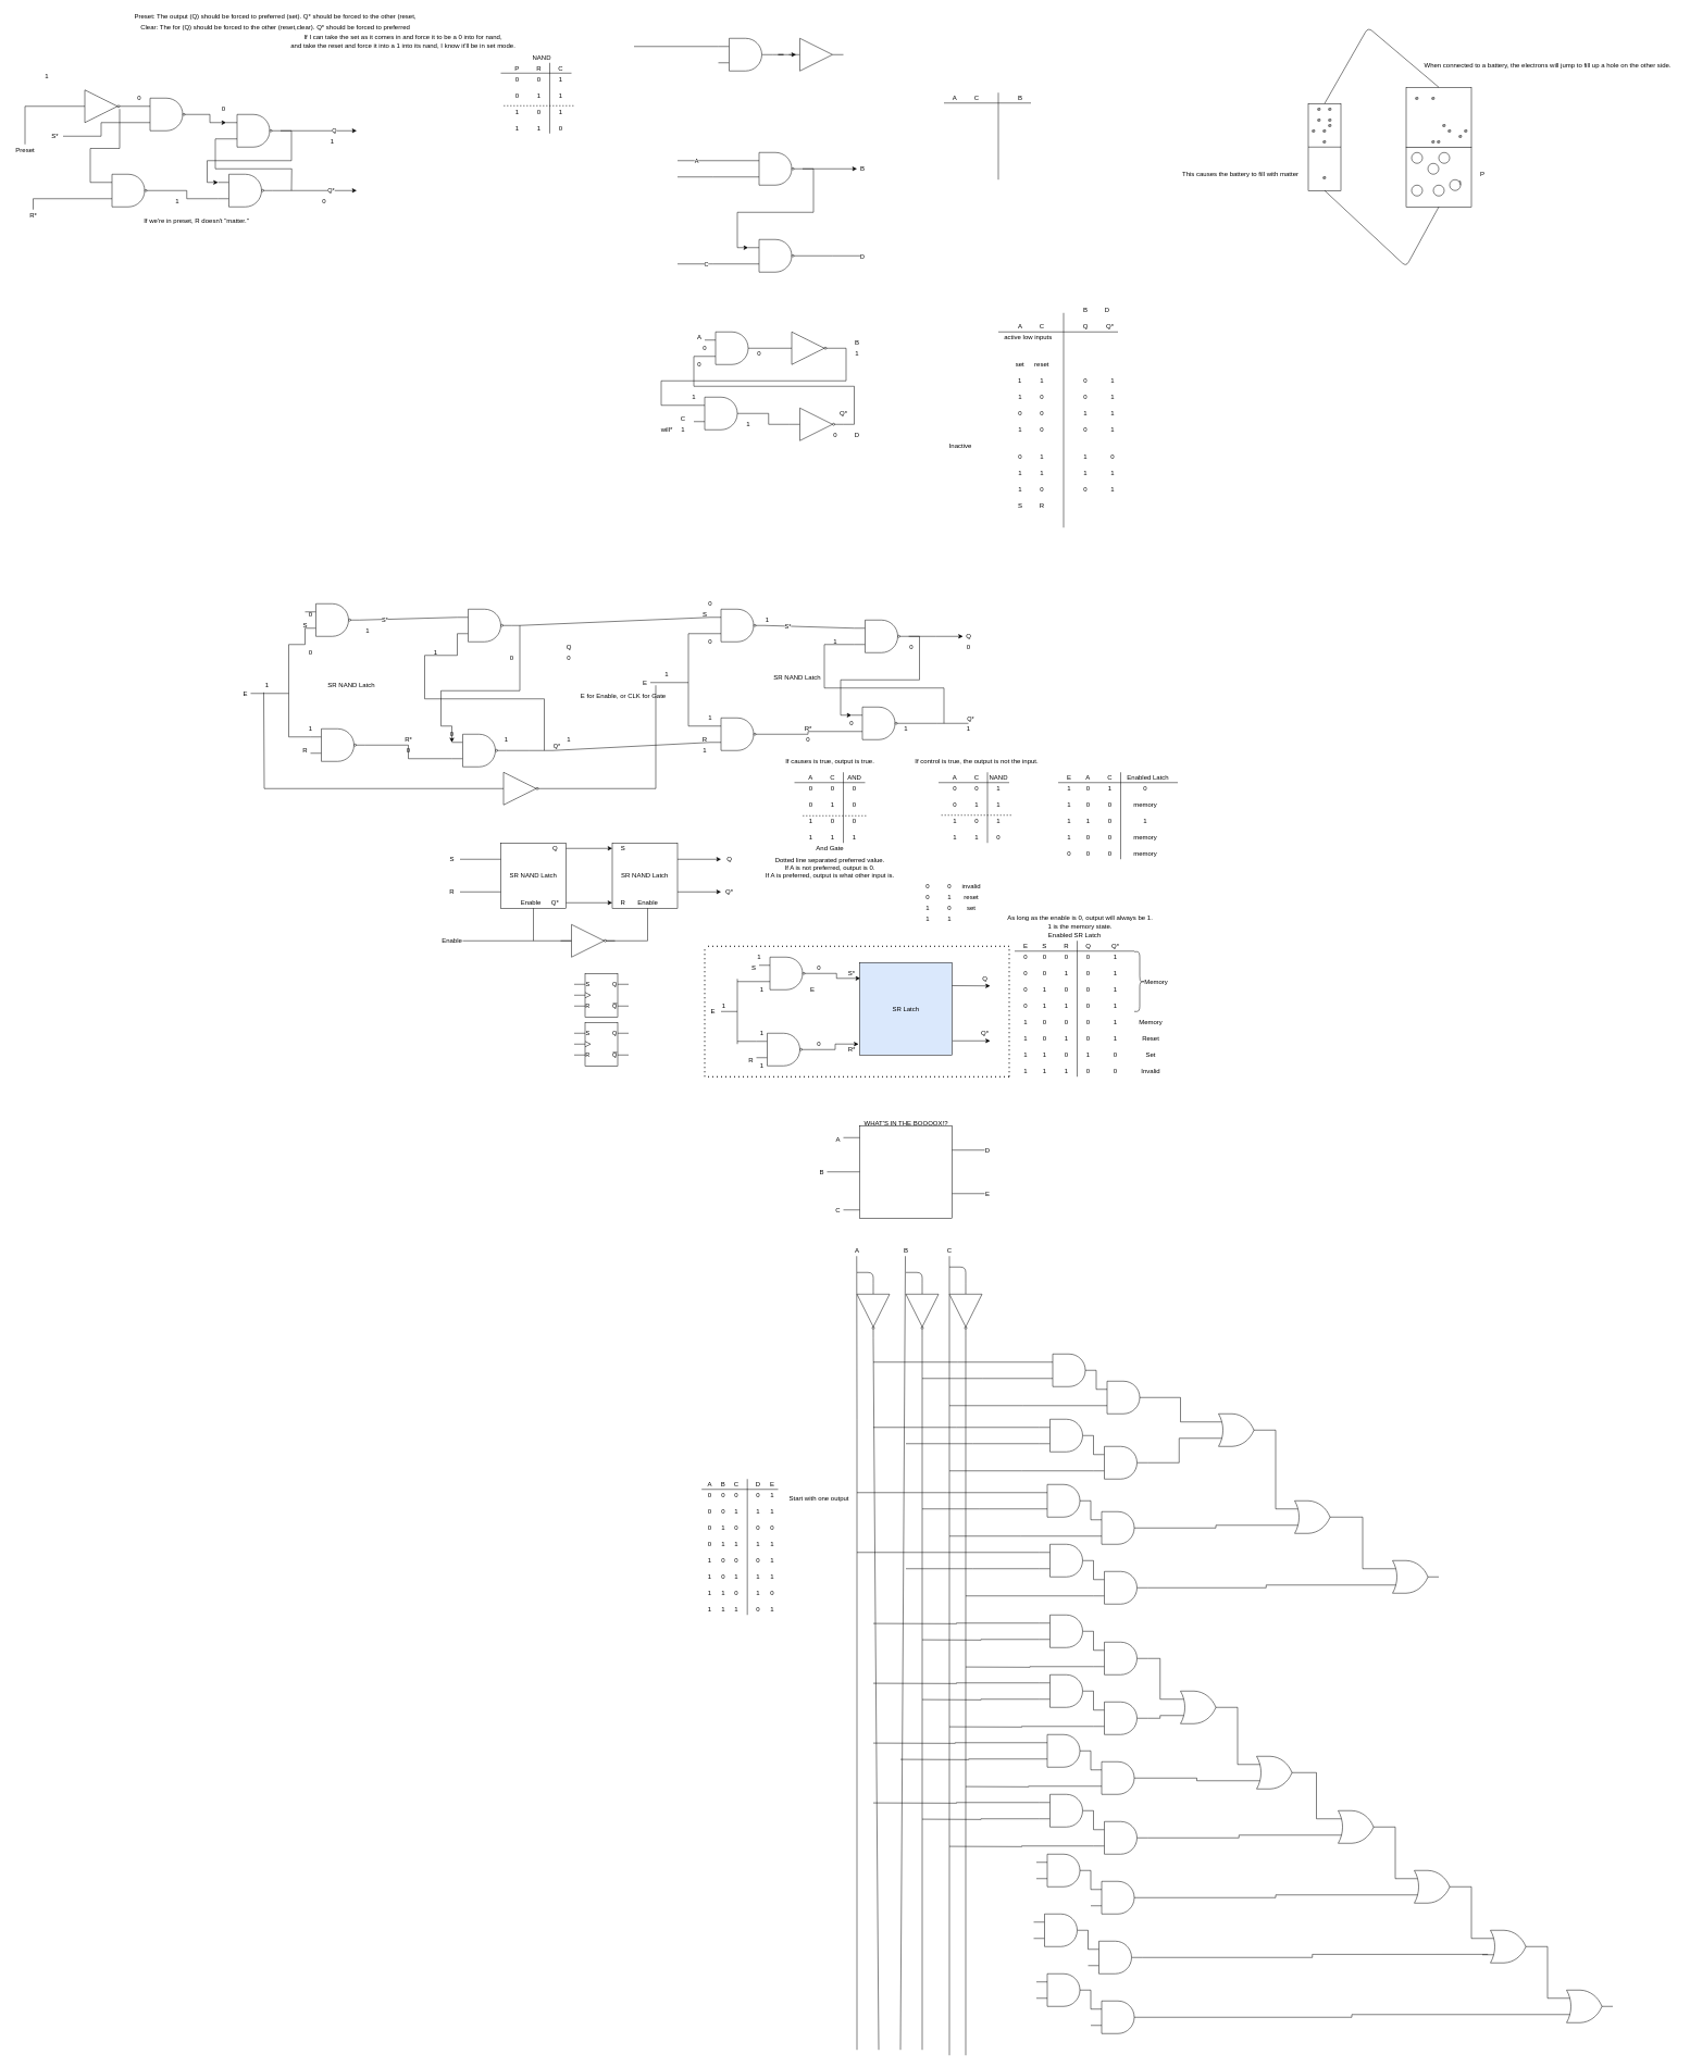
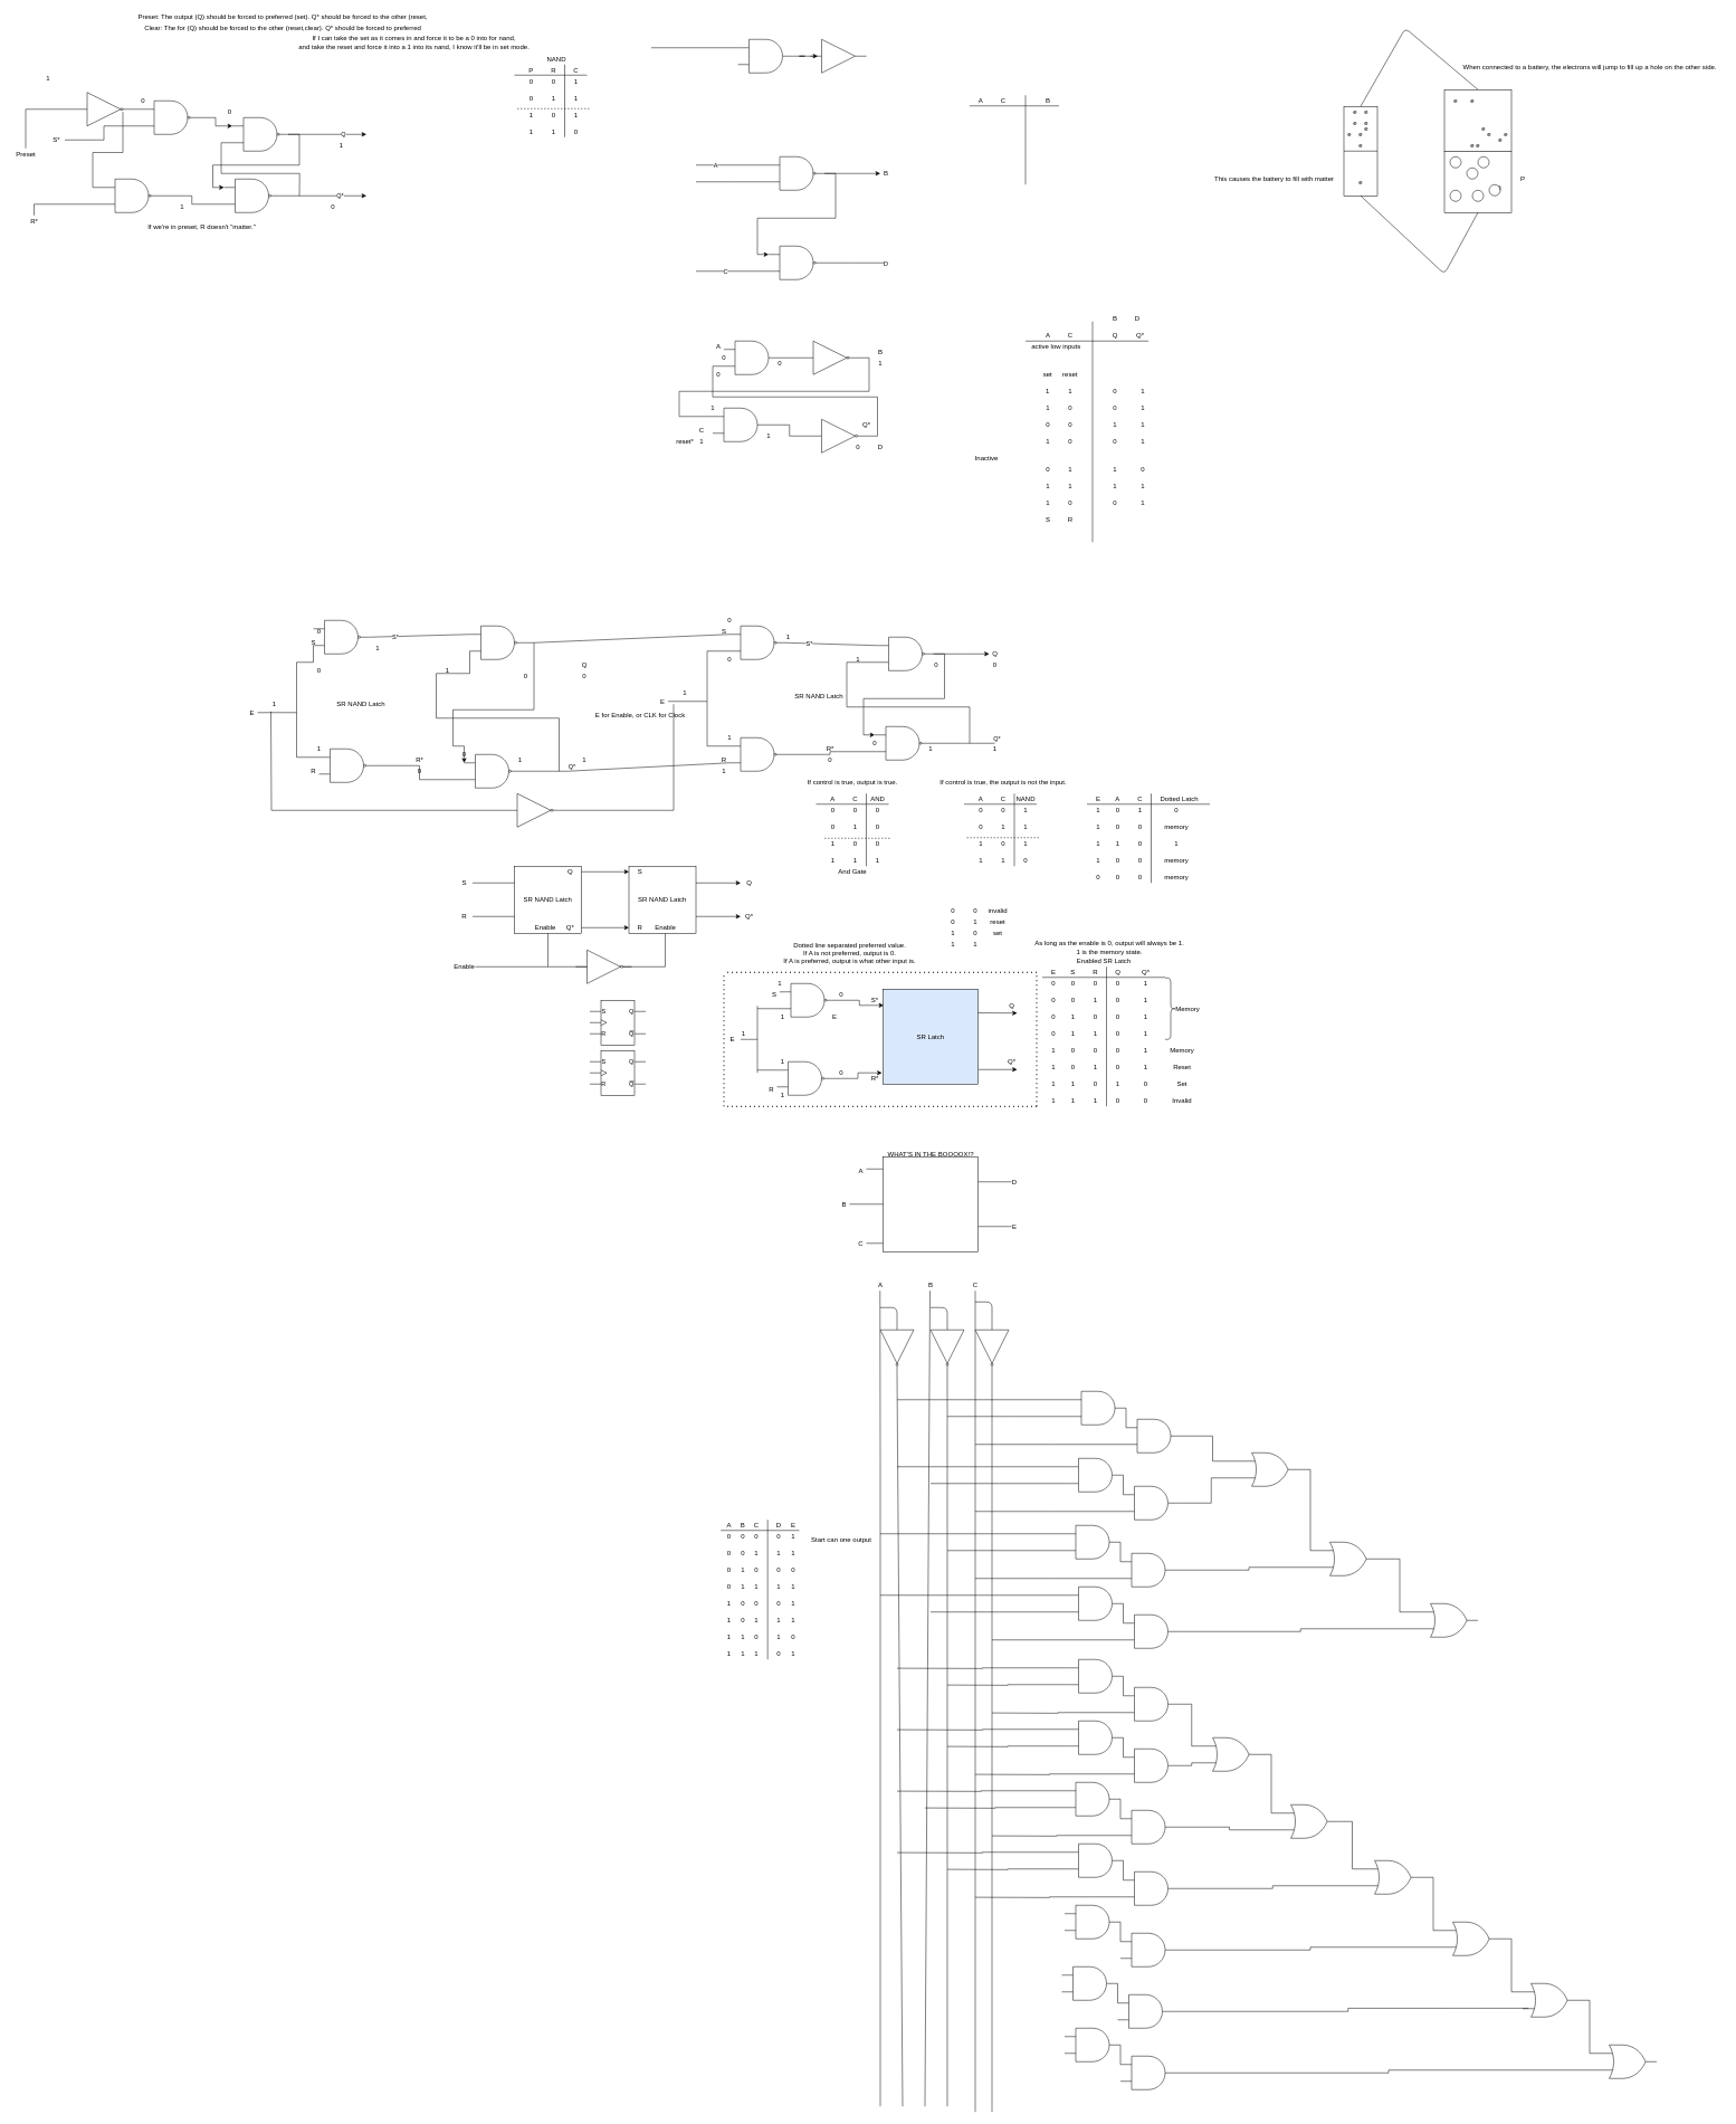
- <mxCell id="76" value="will*" style="text;html=1;align=center;verticalAlign=middle;resizable=0;points=[];autosize=1;" parent="1" vertex="1"><mxGeometry x="1200" y="780" width="50" height="20" as="geometry" /></mxCell>
+ <mxCell id="76" value="reset*" style="text;html=1;align=center;verticalAlign=middle;resizable=0;points=[];autosize=1;" parent="1" vertex="1"><mxGeometry x="1200" y="780" width="50" height="20" as="geometry" /></mxCell>
- <mxCell id="146" value="&lt;div&gt;E for Enable, or CLK for Gate&lt;/div&gt;" style="text;html=1;align=center;verticalAlign=middle;resizable=0;points=[];autosize=1;" parent="1" vertex="1"><mxGeometry y="1270" width="180" height="20" as="geometry" x="1055" /></mxCell>
+ <mxCell id="146" value="&lt;div&gt;E for Enable, or CLK for Clock&lt;/div&gt;" style="text;html=1;align=center;verticalAlign=middle;resizable=0;points=[];autosize=1;" parent="1" vertex="1"><mxGeometry y="1270" width="180" height="20" as="geometry" x="1055" /></mxCell>
- <mxCell id="182" value="If causes is true, output is true." style="text;html=1;align=center;verticalAlign=middle;resizable=0;points=[];autosize=1;" parent="1" vertex="1"><mxGeometry x="1435" y="1390" width="180" height="20" as="geometry" /></mxCell>
+ <mxCell id="182" value="If control is true, output is true." style="text;html=1;align=center;verticalAlign=middle;resizable=0;points=[];autosize=1;" parent="1" vertex="1"><mxGeometry x="1435" y="1390" width="180" height="20" as="geometry" /></mxCell>
- <mxCell id="193" value="Enabled Latch" style="text;html=1;align=center;verticalAlign=middle;resizable=0;points=[];autosize=1;" parent="1" vertex="1"><mxGeometry x="2065" y="1420" width="90" height="20" as="geometry" /></mxCell>
+ <mxCell id="193" value="Dotted Latch" style="text;html=1;align=center;verticalAlign=middle;resizable=0;points=[];autosize=1;" parent="1" vertex="1"><mxGeometry x="2065" y="1420" width="90" height="20" as="geometry" /></mxCell>
- <mxCell id="301" value="&lt;div&gt;Dotted line separated preferred value.&lt;/div&gt;&lt;div&gt;If A is not preferred, output is 0.&lt;/div&gt;&lt;div&gt;If A is preferred, output is what other input is.&lt;br&gt;&lt;/div&gt;" style="text;html=1;align=center;verticalAlign=middle;resizable=0;points=[];autosize=1;" parent="1" vertex="1"><mxGeometry x="1395" y="1570" width="260" height="50" as="geometry" /></mxCell>
+ <mxCell id="301" value="&lt;div&gt;Dotted line separated preferred value.&lt;/div&gt;&lt;div&gt;If A is not preferred, output is 0.&lt;/div&gt;&lt;div&gt;If A is preferred, output is what other input is.&lt;br&gt;&lt;/div&gt;" style="text;html=1;align=center;verticalAlign=middle;resizable=0;points=[];autosize=1;" parent="1" vertex="1"><mxGeometry x="1390" y="1680" width="260" height="50" as="geometry" /></mxCell>
- <mxCell id="440" value="&lt;div&gt;Start with one output&lt;/div&gt;" style="text;html=1;align=center;verticalAlign=middle;resizable=0;points=[];autosize=1;" parent="1" vertex="1"><mxGeometry x="1440" y="2745" width="130" height="20" as="geometry" /></mxCell>
+ <mxCell id="440" value="&lt;div&gt;Start can one output&lt;/div&gt;" style="text;html=1;align=center;verticalAlign=middle;resizable=0;points=[];autosize=1;" parent="1" vertex="1"><mxGeometry x="1440" y="2745" width="130" height="20" as="geometry" /></mxCell>
